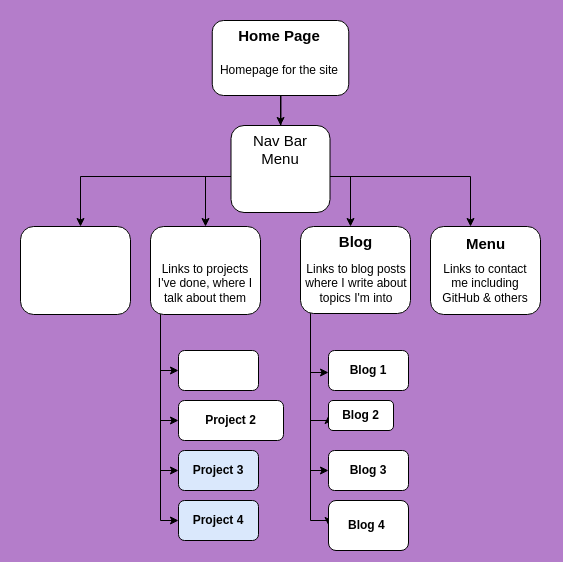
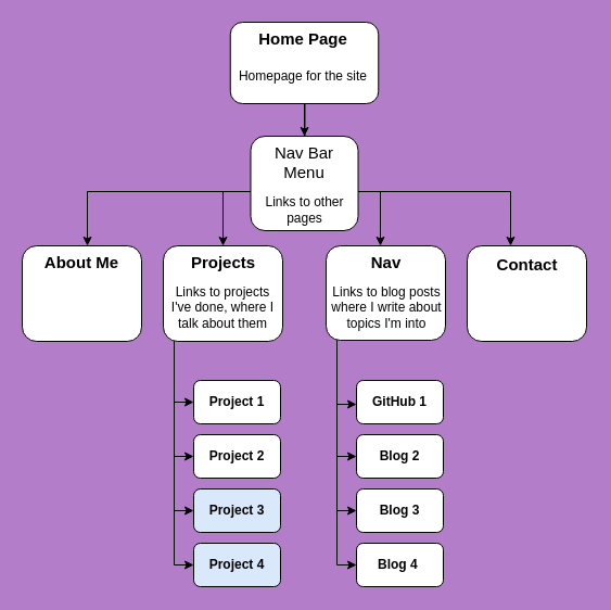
+ <mxCell id="34" value="Links to other pages" style="text;strokeColor=none;align=center;fillColor=none;html=1;verticalAlign=middle;whiteSpace=wrap;rounded=0;" vertex="1" parent="1"><mxGeometry x="230.5" y="176" width="98.5" height="34" as="geometry" /></mxCell>
+ <mxCell id="35" value="&lt;b&gt;&lt;font style=&quot;font-size: 15px;&quot;&gt;About Me&lt;/font&gt;&lt;/b&gt;" style="text;strokeColor=none;align=center;fillColor=none;html=1;verticalAlign=middle;whiteSpace=wrap;rounded=0;" vertex="1" parent="1"><mxGeometry x="21" y="226" width="108" height="30" as="geometry" /></mxCell>
+ <mxCell id="37" value="&lt;span style=&quot;font-size: 15px;&quot;&gt;&lt;b&gt;Projects&lt;/b&gt;&lt;/span&gt;" style="text;strokeColor=none;align=center;fillColor=none;html=1;verticalAlign=middle;whiteSpace=wrap;rounded=0;" vertex="1" parent="1"><mxGeometry x="150" y="226" width="111" height="30" as="geometry" /></mxCell>
- <mxCell id="38" value="&lt;b&gt;&lt;font style=&quot;font-size: 15px;&quot;&gt;Blog&lt;/font&gt;&lt;/b&gt;" style="text;strokeColor=none;align=center;fillColor=none;html=1;verticalAlign=middle;whiteSpace=wrap;rounded=0;" vertex="1" parent="1"><mxGeometry x="300" y="226" width="111" height="30" as="geometry" /></mxCell>
+ <mxCell id="38" value="&lt;b&gt;&lt;font style=&quot;font-size: 15px;&quot;&gt;Nav&lt;/font&gt;&lt;/b&gt;" style="text;strokeColor=none;align=center;fillColor=none;html=1;verticalAlign=middle;whiteSpace=wrap;rounded=0;" vertex="1" parent="1"><mxGeometry x="300" y="226" width="111" height="30" as="geometry" /></mxCell>
- <mxCell id="39" value="&lt;b&gt;&lt;font style=&quot;font-size: 15px;&quot;&gt;Menu&lt;/font&gt;&lt;/b&gt;" style="text;strokeColor=none;align=center;fillColor=none;html=1;verticalAlign=middle;whiteSpace=wrap;rounded=0;" vertex="1" parent="1"><mxGeometry x="430" y="228" width="111" height="30" as="geometry" /></mxCell>
+ <mxCell id="39" value="&lt;b&gt;&lt;font style=&quot;font-size: 15px;&quot;&gt;Contact&lt;/font&gt;&lt;/b&gt;" style="text;strokeColor=none;align=center;fillColor=none;html=1;verticalAlign=middle;whiteSpace=wrap;rounded=0;" vertex="1" parent="1"><mxGeometry x="430" y="228" width="111" height="30" as="geometry" /></mxCell>
- <mxCell id="40" value="Links to contact me including GitHub &amp;amp; others" style="text;strokeColor=none;align=center;fillColor=none;html=1;verticalAlign=middle;whiteSpace=wrap;rounded=0;" vertex="1" parent="1"><mxGeometry x="433" y="266" width="104" height="34" as="geometry" /></mxCell>
+ <mxCell id="43" value="&lt;b&gt;Project 1&lt;/b&gt;" style="text;strokeColor=none;align=center;fillColor=none;html=1;verticalAlign=middle;whiteSpace=wrap;rounded=0;" vertex="1" parent="1"><mxGeometry x="188" y="355" width="60" height="30" as="geometry" /></mxCell>
- <mxCell id="28" value="&lt;b&gt;Blog 1&lt;/b&gt;" style="whiteSpace=wrap;html=1;rounded=1;" vertex="1" parent="1"><mxGeometry x="328" y="350" width="80" height="40" as="geometry" /></mxCell>
+ <mxCell id="28" value="&lt;b&gt;GitHub 1&lt;/b&gt;" style="whiteSpace=wrap;html=1;rounded=1;" vertex="1" parent="1"><mxGeometry x="328" y="350" width="80" height="40" as="geometry" /></mxCell>
- <mxCell id="27" value="&lt;b&gt;Blog 2&lt;/b&gt;" style="whiteSpace=wrap;html=1;rounded=1;" vertex="1" parent="1"><mxGeometry x="328" y="400" width="65" height="30" as="geometry" /></mxCell>
+ <mxCell id="27" value="&lt;b&gt;Blog 2&lt;/b&gt;" style="whiteSpace=wrap;html=1;rounded=1;" vertex="1" parent="1"><mxGeometry x="328" y="400" width="80" height="40" as="geometry" /></mxCell>
- <mxCell id="23" value="&lt;b&gt;Project 2&lt;/b&gt;" style="whiteSpace=wrap;html=1;rounded=1;" vertex="1" parent="1"><mxGeometry x="178" y="400" width="105" height="40" as="geometry" /></mxCell>
+ <mxCell id="23" value="&lt;b&gt;Project 2&lt;/b&gt;" style="whiteSpace=wrap;html=1;rounded=1;" vertex="1" parent="1"><mxGeometry x="178" y="400" width="80" height="40" as="geometry" /></mxCell>
- <mxCell id="30" value="&lt;b&gt;Blog 4&amp;nbsp;&lt;/b&gt;" style="whiteSpace=wrap;html=1;rounded=1;" vertex="1" parent="1"><mxGeometry x="328" y="500" width="80" height="50" as="geometry" /></mxCell>
+ <mxCell id="30" value="&lt;b&gt;Blog 4&amp;nbsp;&lt;/b&gt;" style="whiteSpace=wrap;html=1;rounded=1;" vertex="1" parent="1"><mxGeometry x="328" y="500" width="80" height="40" as="geometry" /></mxCell>
